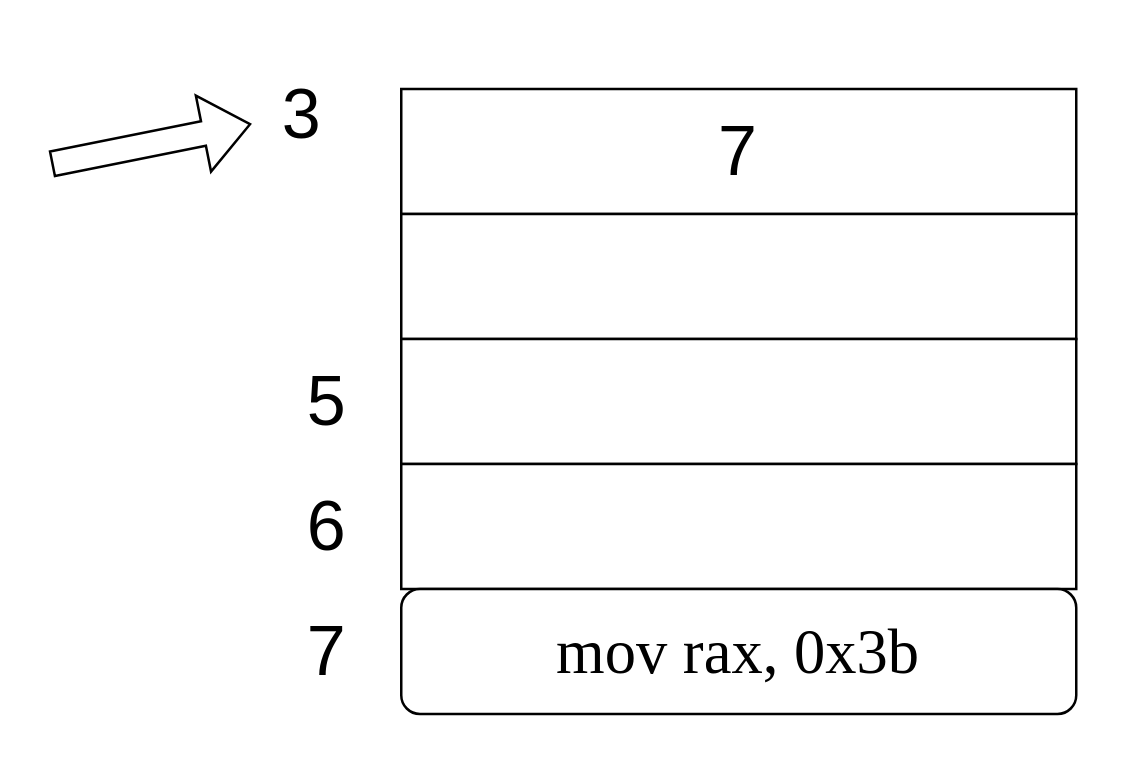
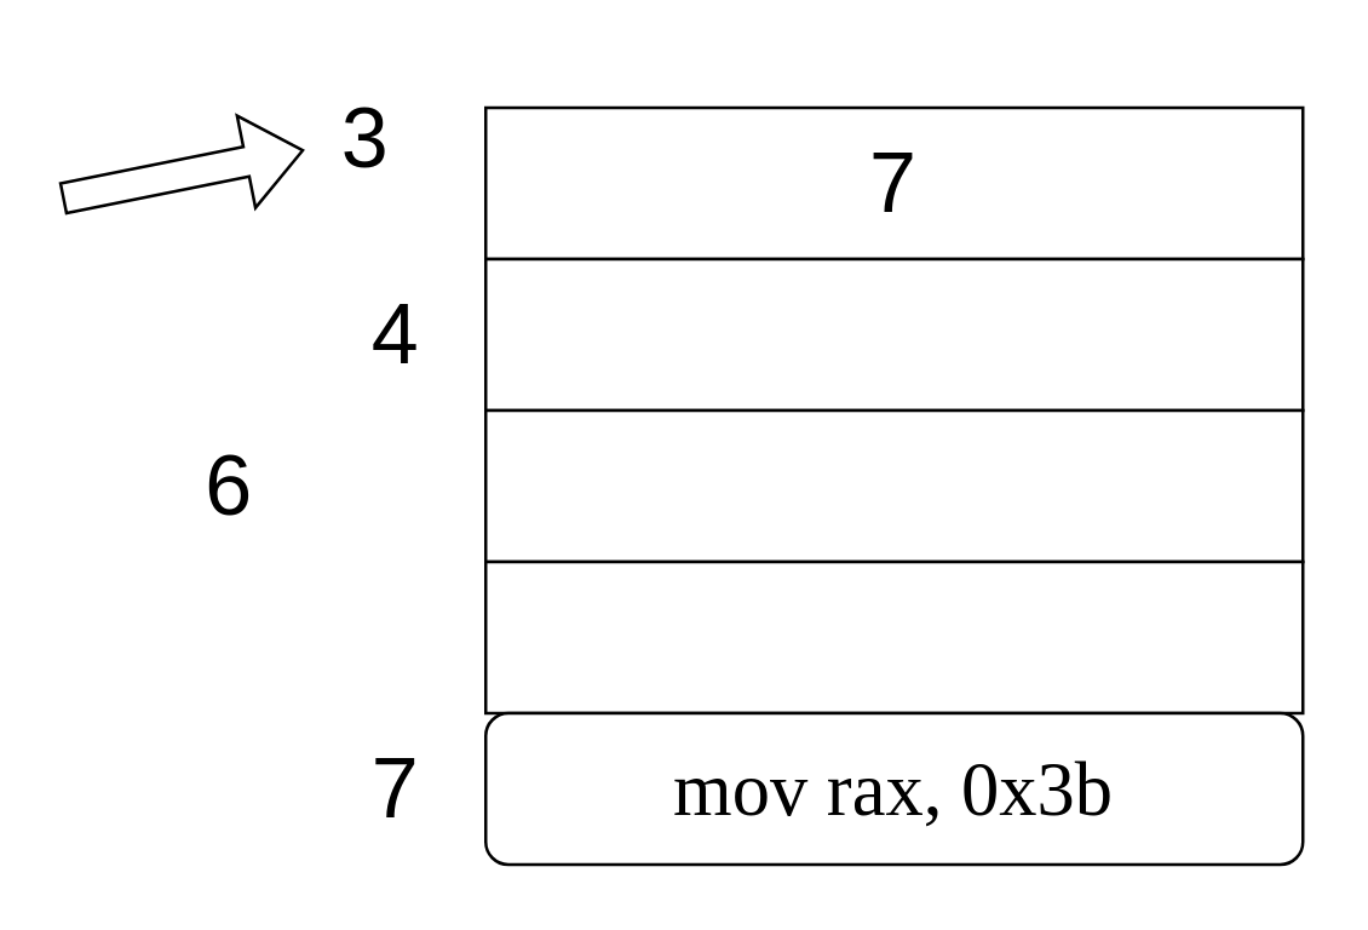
+ <mxCell id="8" value="&lt;font style=&quot;font-size: 28px;&quot;&gt;4&lt;/font&gt;" style="text;html=1;align=center;verticalAlign=middle;resizable=0;points=[];autosize=1;strokeColor=none;fillColor=none;" vertex="1" parent="1"><mxGeometry x="110" y="85" width="40" height="50" as="geometry" /></mxCell>
- <mxCell id="9" value="&lt;font style=&quot;font-size: 28px;&quot;&gt;5&lt;/font&gt;" style="text;html=1;align=center;verticalAlign=middle;resizable=0;points=[];autosize=1;strokeColor=none;fillColor=none;" vertex="1" parent="1"><mxGeometry x="110" y="135" width="40" height="50" as="geometry" /></mxCell>
- <mxCell id="10" value="&lt;font style=&quot;font-size: 28px;&quot;&gt;6&lt;/font&gt;" style="text;html=1;align=center;verticalAlign=middle;resizable=0;points=[];autosize=1;strokeColor=none;fillColor=none;" vertex="1" parent="1"><mxGeometry x="110" y="185" width="40" height="50" as="geometry" /></mxCell>
+ <mxCell id="10" value="&lt;font style=&quot;font-size: 28px;&quot;&gt;6&lt;/font&gt;" style="text;html=1;align=center;verticalAlign=middle;resizable=0;points=[];autosize=1;strokeColor=none;fillColor=none;" vertex="1" parent="1"><mxGeometry x="55" y="135" width="40" height="50" as="geometry" /></mxCell>
